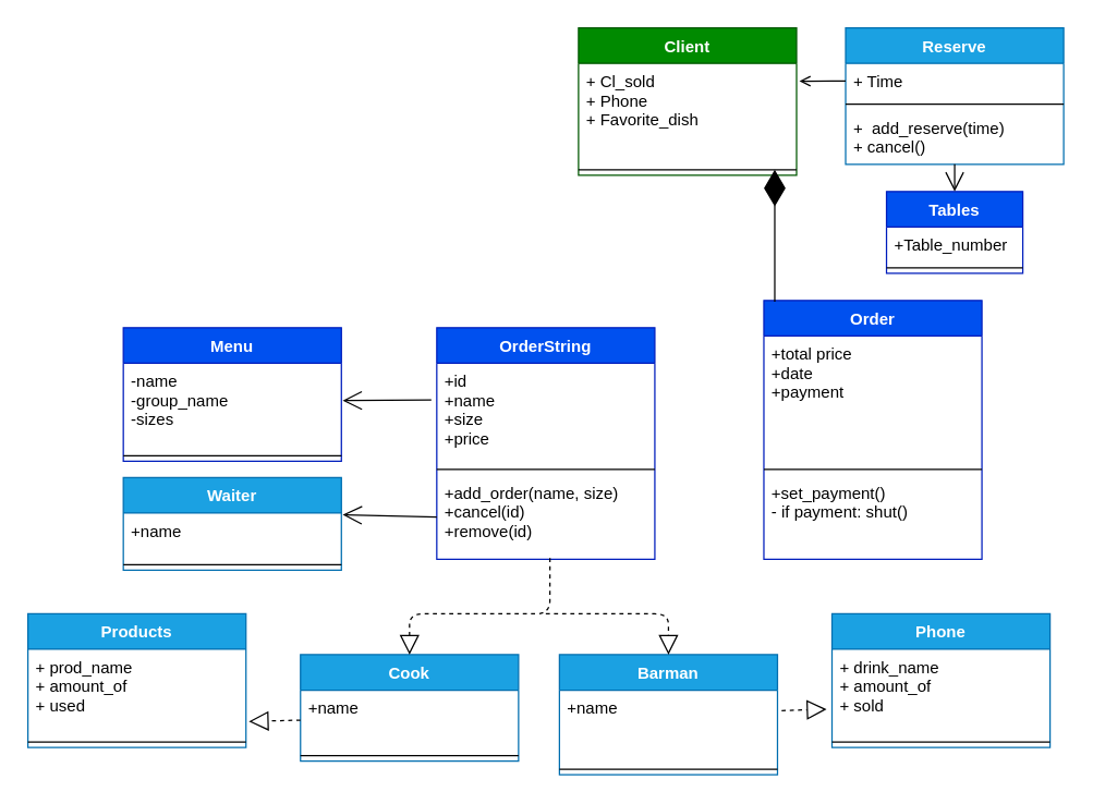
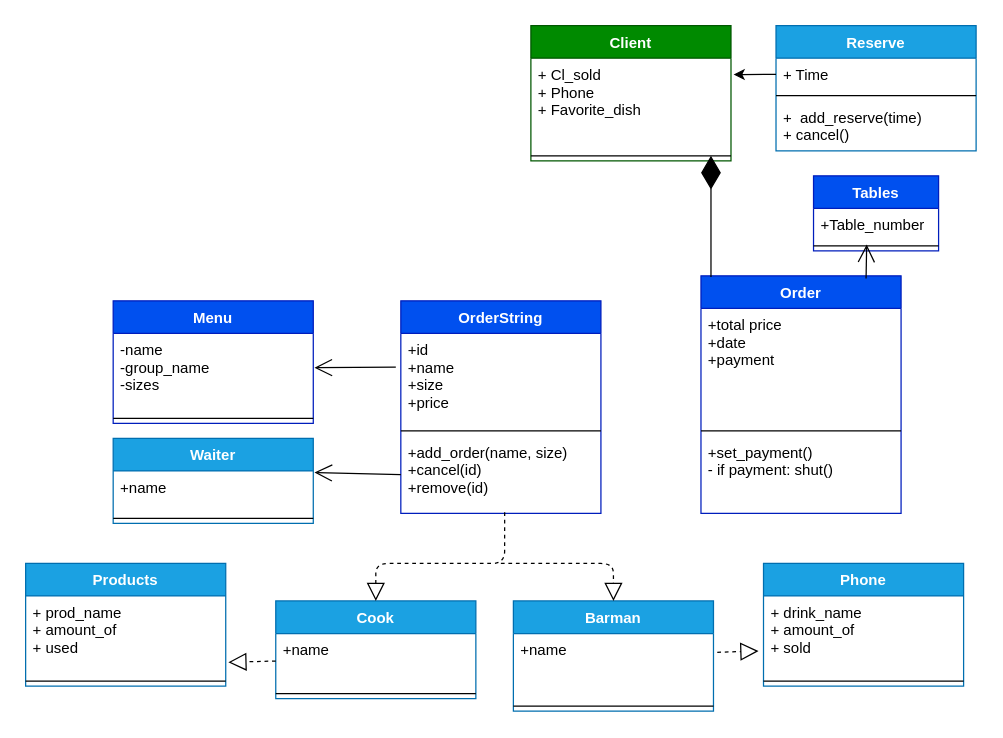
- <mxCell id="39" style="edgeStyle=orthogonalEdgeStyle;rounded=0;orthogonalLoop=1;jettySize=auto;html=1;exitX=0;exitY=0.5;exitDx=0;exitDy=0;entryX=1.013;entryY=0.176;entryDx=0;entryDy=0;entryPerimeter=0;endArrow=open;" edge="1" parent="1" source="24" target="18"><mxGeometry relative="1" as="geometry" /></mxCell>
+ <mxCell id="39" style="edgeStyle=orthogonalEdgeStyle;rounded=0;orthogonalLoop=1;jettySize=auto;html=1;exitX=0;exitY=0.5;exitDx=0;exitDy=0;entryX=1.013;entryY=0.176;entryDx=0;entryDy=0;entryPerimeter=0;" edge="1" parent="1" source="24" target="18"><mxGeometry relative="1" as="geometry" /></mxCell>
- <mxCell id="27" value="" style="endArrow=open;endFill=1;endSize=12;html=1;entryX=0.5;entryY=0;entryDx=0;entryDy=0;exitX=0.5;exitY=1;exitDx=0;exitDy=0;exitPerimeter=0;" edge="1" parent="1" source="26" target="20"><mxGeometry width="160" relative="1" as="geometry"><mxPoint x="700" y="30" as="sourcePoint" /><mxPoint x="860" y="30" as="targetPoint" /></mxGeometry></mxCell>
+ <mxCell id="28" value="" style="endArrow=open;endFill=1;endSize=12;html=1;entryX=0.425;entryY=1.115;entryDx=0;entryDy=0;entryPerimeter=0;exitX=0.825;exitY=0.011;exitDx=0;exitDy=0;exitPerimeter=0;" edge="1" parent="1" source="5" target="21"><mxGeometry width="160" relative="1" as="geometry"><mxPoint x="684" y="220" as="sourcePoint" /><mxPoint x="510" y="100" as="targetPoint" /></mxGeometry></mxCell>
